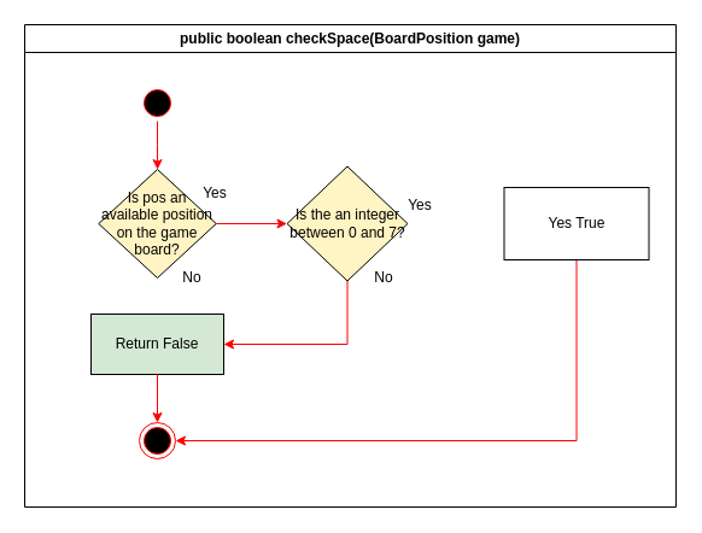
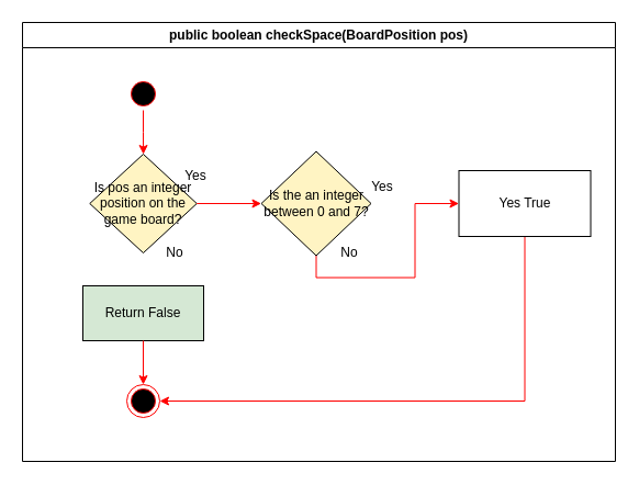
- <mxCell id="2" value="public boolean checkSpace(BoardPosition game)" style="swimlane;whiteSpace=wrap" parent="1" vertex="1"><mxGeometry x="20" y="20" width="540" height="400" as="geometry" /></mxCell>
+ <mxCell id="2" value="public boolean checkSpace(BoardPosition pos)" style="swimlane;whiteSpace=wrap" parent="1" vertex="1"><mxGeometry x="20" y="20" width="540" height="400" as="geometry" /></mxCell>
- <mxCell id="8" value="&lt;span&gt;Is pos an available position on the game board?&lt;/span&gt;" style="rhombus;whiteSpace=wrap;html=1;fillColor=#FFF4C3;" vertex="1" parent="2"><mxGeometry x="61.25" y="120" width="97.5" height="90" as="geometry" /></mxCell>
+ <mxCell id="8" value="&lt;span&gt;Is pos an integer position on the game board?&lt;/span&gt;" style="rhombus;whiteSpace=wrap;html=1;fillColor=#FFF4C3;" vertex="1" parent="2"><mxGeometry x="61.25" y="120" width="97.5" height="90" as="geometry" /></mxCell>
- <mxCell id="12" style="edgeStyle=orthogonalEdgeStyle;rounded=0;orthogonalLoop=1;jettySize=auto;html=1;exitX=0.5;exitY=1;exitDx=0;exitDy=0;entryX=1;entryY=0.5;entryDx=0;entryDy=0;strokeColor=#FF0000;" edge="1" parent="2" source="13" target="5"><mxGeometry relative="1" as="geometry" /></mxCell>
+ <mxCell id="12" style="edgeStyle=orthogonalEdgeStyle;rounded=0;orthogonalLoop=1;jettySize=auto;html=1;exitX=0.5;exitY=1;exitDx=0;exitDy=0;strokeColor=#FF0000;" edge="1" parent="2" source="13" target="18"><mxGeometry relative="1" as="geometry" /></mxCell>
